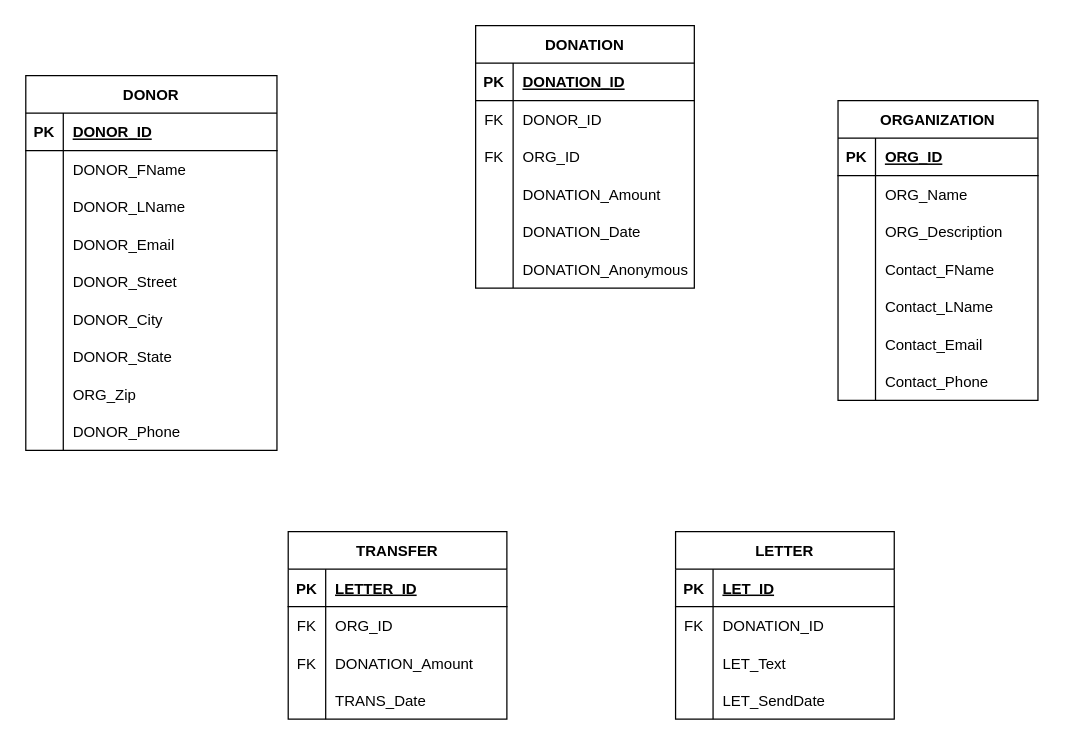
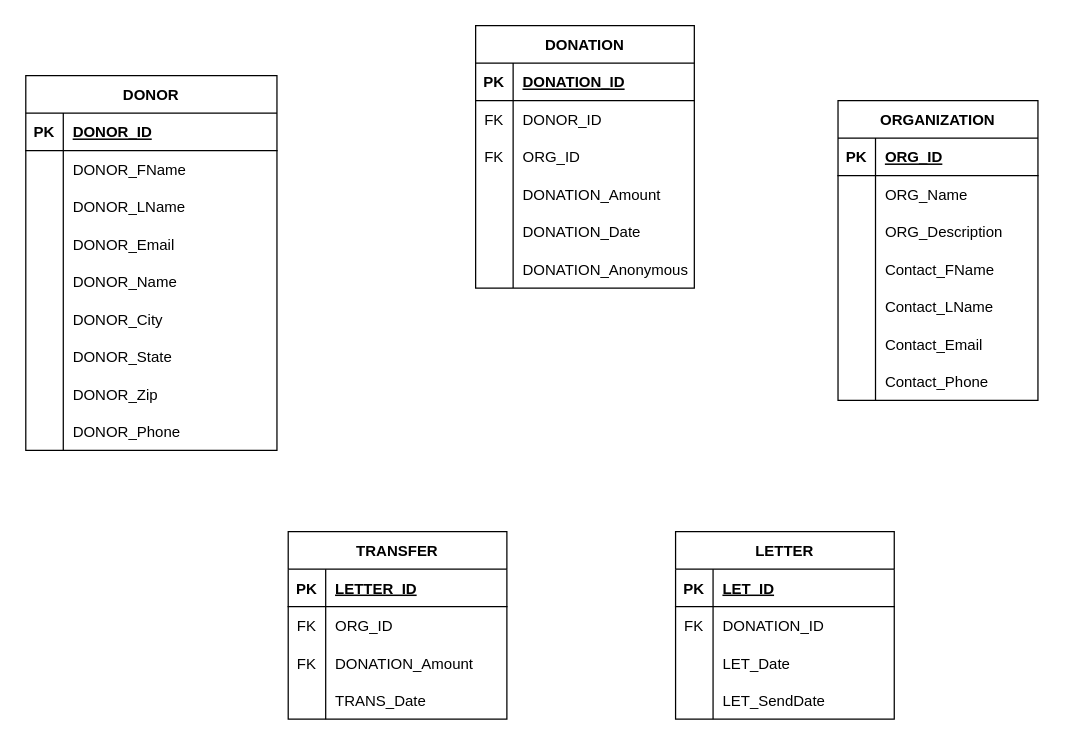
- <mxCell id="17" value="DONOR_Street" style="shape=partialRectangle;overflow=hidden;connectable=0;fillColor=none;top=0;left=0;bottom=0;right=0;align=left;spacingLeft=6;" vertex="1" parent="15"><mxGeometry x="30" width="171" height="30" as="geometry"><mxRectangle width="171" height="30" as="alternateBounds" /></mxGeometry></mxCell>
+ <mxCell id="17" value="DONOR_Name" style="shape=partialRectangle;overflow=hidden;connectable=0;fillColor=none;top=0;left=0;bottom=0;right=0;align=left;spacingLeft=6;" vertex="1" parent="15"><mxGeometry x="30" width="171" height="30" as="geometry"><mxRectangle width="171" height="30" as="alternateBounds" /></mxGeometry></mxCell>
- <mxCell id="26" value="ORG_Zip" style="shape=partialRectangle;overflow=hidden;connectable=0;fillColor=none;top=0;left=0;bottom=0;right=0;align=left;spacingLeft=6;" vertex="1" parent="24"><mxGeometry x="30" width="171" height="30" as="geometry"><mxRectangle width="171" height="30" as="alternateBounds" /></mxGeometry></mxCell>
+ <mxCell id="26" value="DONOR_Zip" style="shape=partialRectangle;overflow=hidden;connectable=0;fillColor=none;top=0;left=0;bottom=0;right=0;align=left;spacingLeft=6;" vertex="1" parent="24"><mxGeometry x="30" width="171" height="30" as="geometry"><mxRectangle width="171" height="30" as="alternateBounds" /></mxGeometry></mxCell>
- <mxCell id="93" value="LET_Text" style="shape=partialRectangle;overflow=hidden;connectable=0;fillColor=none;top=0;left=0;bottom=0;right=0;align=left;spacingLeft=6;" vertex="1" parent="91"><mxGeometry x="30" width="145" height="30" as="geometry"><mxRectangle width="145" height="30" as="alternateBounds" /></mxGeometry></mxCell>
+ <mxCell id="93" value="LET_Date" style="shape=partialRectangle;overflow=hidden;connectable=0;fillColor=none;top=0;left=0;bottom=0;right=0;align=left;spacingLeft=6;" vertex="1" parent="91"><mxGeometry x="30" width="145" height="30" as="geometry"><mxRectangle width="145" height="30" as="alternateBounds" /></mxGeometry></mxCell>
